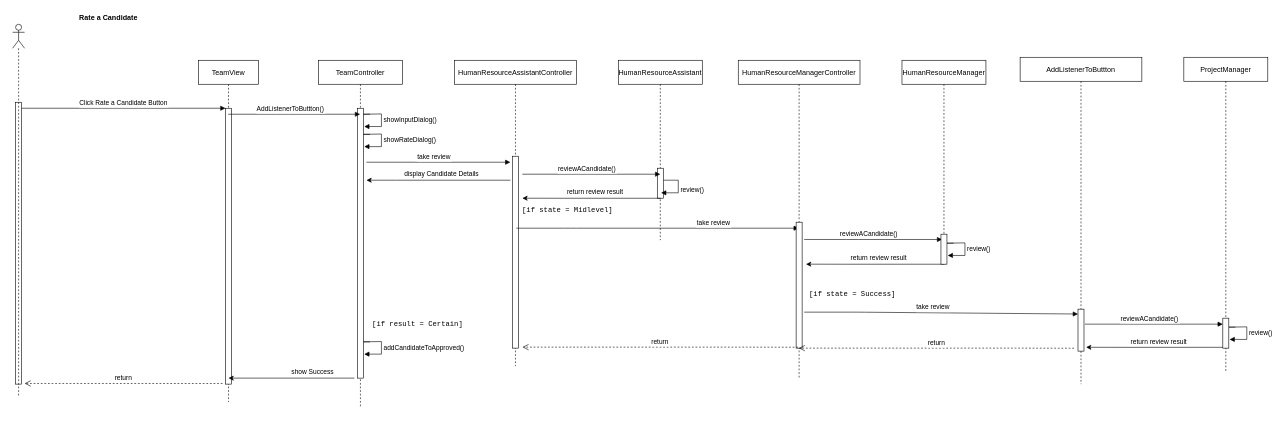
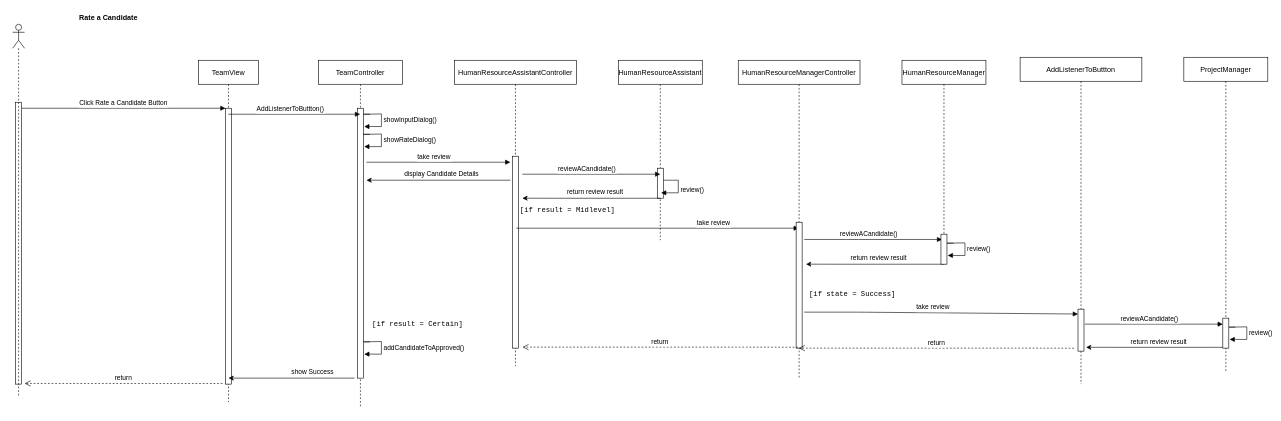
- <mxCell id="23" value="&lt;font face=&quot;Courier New&quot;&gt;[if state = Midlevel]&lt;/font&gt;" style="text;html=1;align=center;verticalAlign=middle;resizable=0;points=[];autosize=1;strokeColor=none;" vertex="1" parent="1"><mxGeometry x="860" y="340" width="170" height="20" as="geometry" /></mxCell>
+ <mxCell id="23" value="&lt;font face=&quot;Courier New&quot;&gt;[if result = Midlevel]&lt;/font&gt;" style="text;html=1;align=center;verticalAlign=middle;resizable=0;points=[];autosize=1;strokeColor=none;" vertex="1" parent="1"><mxGeometry x="860" y="340" width="170" height="20" as="geometry" /></mxCell>
